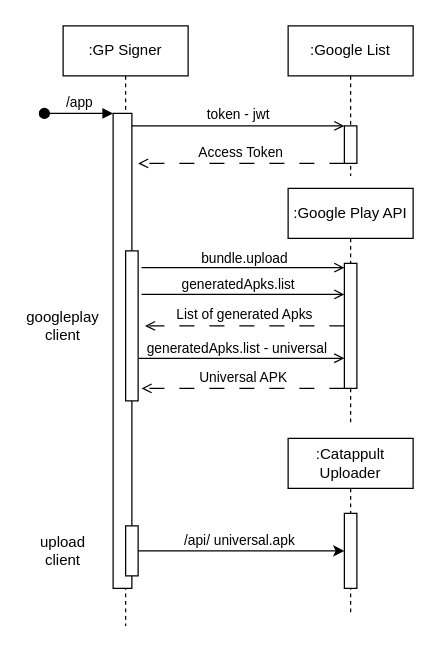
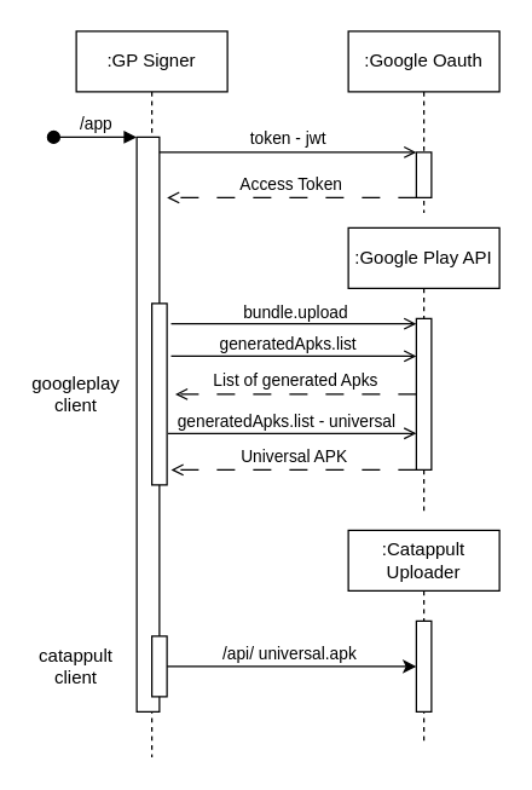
- <mxCell id="5" value=":Google List" style="shape=umlLifeline;perimeter=lifelinePerimeter;whiteSpace=wrap;html=1;container=0;dropTarget=0;collapsible=0;recursiveResize=0;outlineConnect=0;portConstraint=eastwest;newEdgeStyle={&quot;edgeStyle&quot;:&quot;elbowEdgeStyle&quot;,&quot;elbow&quot;:&quot;vertical&quot;,&quot;curved&quot;:0,&quot;rounded&quot;:0};" parent="1" vertex="1"><mxGeometry x="230" y="20" width="100" height="120" as="geometry" /></mxCell>
+ <mxCell id="5" value=":Google Oauth" style="shape=umlLifeline;perimeter=lifelinePerimeter;whiteSpace=wrap;html=1;container=0;dropTarget=0;collapsible=0;recursiveResize=0;outlineConnect=0;portConstraint=eastwest;newEdgeStyle={&quot;edgeStyle&quot;:&quot;elbowEdgeStyle&quot;,&quot;elbow&quot;:&quot;vertical&quot;,&quot;curved&quot;:0,&quot;rounded&quot;:0};" parent="1" vertex="1"><mxGeometry x="230" y="20" width="100" height="120" as="geometry" /></mxCell>
- <mxCell id="28" value="upload client" style="text;html=1;strokeColor=none;fillColor=none;align=center;verticalAlign=middle;whiteSpace=wrap;rounded=0;" vertex="1" parent="1"><mxGeometry x="20" y="425" width="60" height="30" as="geometry" /></mxCell>
+ <mxCell id="28" value="catappult client" style="text;html=1;strokeColor=none;fillColor=none;align=center;verticalAlign=middle;whiteSpace=wrap;rounded=0;" vertex="1" parent="1"><mxGeometry x="20" y="425" width="60" height="30" as="geometry" /></mxCell>
